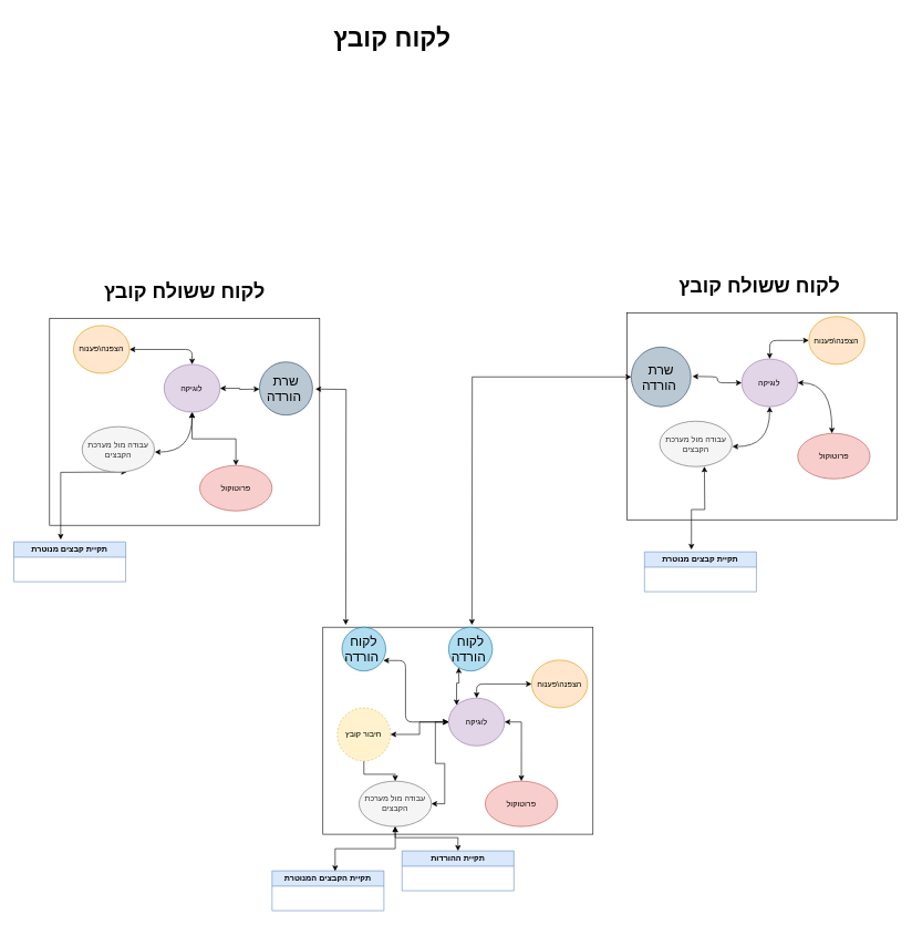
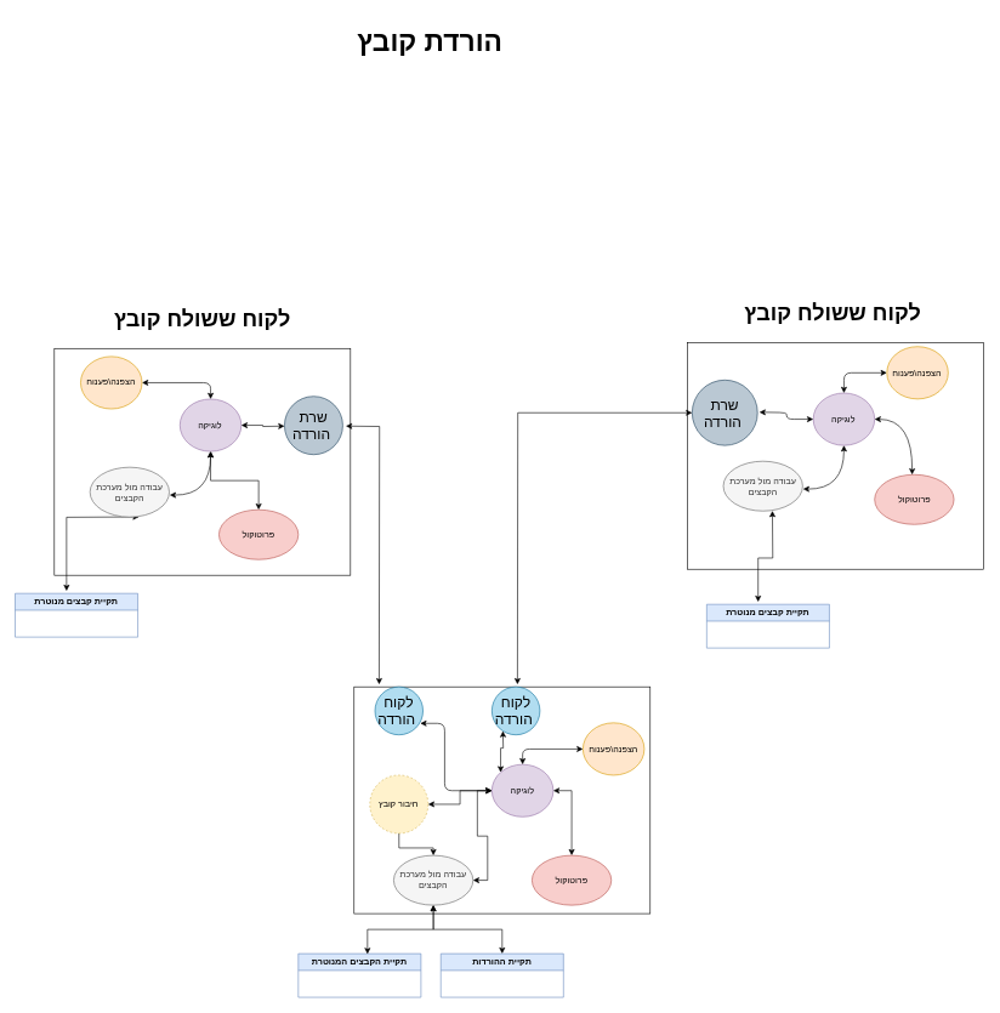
- <mxCell id="2" value="&lt;h1 style=&quot;font-size: 38px;&quot;&gt;לקוח קובץ&lt;/h1&gt;" style="text;html=1;strokeColor=none;fillColor=none;spacing=5;spacingTop=-20;whiteSpace=wrap;overflow=hidden;rounded=0;fontSize=38;align=center;" parent="1" vertex="1"><mxGeometry x="230" y="20" width="720" height="60" as="geometry" /></mxCell>
+ <mxCell id="2" value="&lt;h1 style=&quot;font-size: 38px;&quot;&gt;הורדת קובץ&lt;/h1&gt;" style="text;html=1;strokeColor=none;fillColor=none;spacing=5;spacingTop=-20;whiteSpace=wrap;overflow=hidden;rounded=0;fontSize=38;align=center;" parent="1" vertex="1"><mxGeometry x="230" y="20" width="720" height="60" as="geometry" /></mxCell>
- <mxCell id="43" value="תקיית ההורדות" style="swimlane;whiteSpace=wrap;html=1;fillColor=#dae8fc;strokeColor=#6c8ebf;" parent="1" vertex="1"><mxGeometry x="604.73" y="1280" width="168.49" height="59.95" as="geometry" /></mxCell>
+ <mxCell id="43" value="תקיית ההורדות" style="swimlane;whiteSpace=wrap;html=1;fillColor=#dae8fc;strokeColor=#6c8ebf;" parent="1" vertex="1"><mxGeometry x="604.73" y="1310" width="168.49" height="59.95" as="geometry" /></mxCell>
